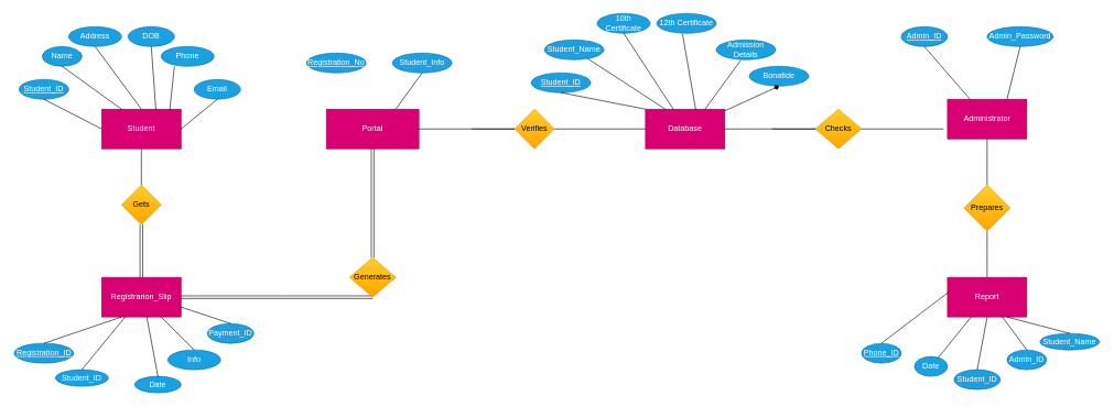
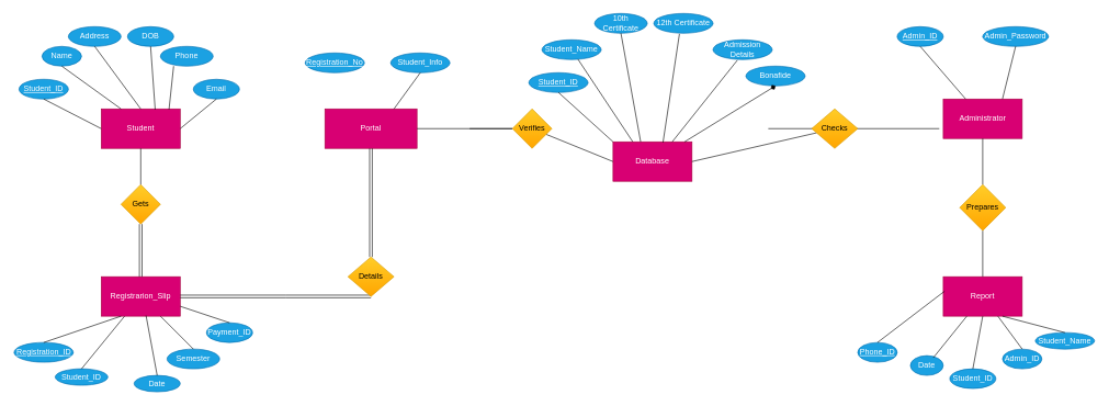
- <mxCell id="12" value="Database" style="rounded=0;whiteSpace=wrap;html=1;fillColor=#d80073;strokeColor=#A50040;fontColor=#ffffff;" parent="1" vertex="1"><mxGeometry x="976" y="165" width="120" height="60" as="geometry" /></mxCell>
+ <mxCell id="12" value="Database" style="rounded=0;whiteSpace=wrap;html=1;fillColor=#d80073;strokeColor=#A50040;fontColor=#ffffff;" parent="1" vertex="1"><mxGeometry x="931" y="215" width="120" height="60" as="geometry" /></mxCell>
- <mxCell id="11" value="Generates" style="rhombus;whiteSpace=wrap;html=1;fillColor=#ffcd28;strokeColor=#d79b00;gradientColor=#ffa500;" parent="1" vertex="1"><mxGeometry x="528" y="390" width="70" height="60" as="geometry" /></mxCell>
+ <mxCell id="11" value="Details" style="rhombus;whiteSpace=wrap;html=1;fillColor=#ffcd28;strokeColor=#d79b00;gradientColor=#ffa500;" parent="1" vertex="1"><mxGeometry x="528" y="390" width="70" height="60" as="geometry" /></mxCell>
- <mxCell id="51" value="Info" style="ellipse;whiteSpace=wrap;html=1;fillColor=#1ba1e2;strokeColor=#006EAF;fontColor=#ffffff;" parent="1" vertex="1"><mxGeometry x="253" y="530" width="80" height="30" as="geometry" /></mxCell>
+ <mxCell id="51" value="Semester" style="ellipse;whiteSpace=wrap;html=1;fillColor=#1ba1e2;strokeColor=#006EAF;fontColor=#ffffff;" parent="1" vertex="1"><mxGeometry x="253" y="530" width="80" height="30" as="geometry" /></mxCell>
